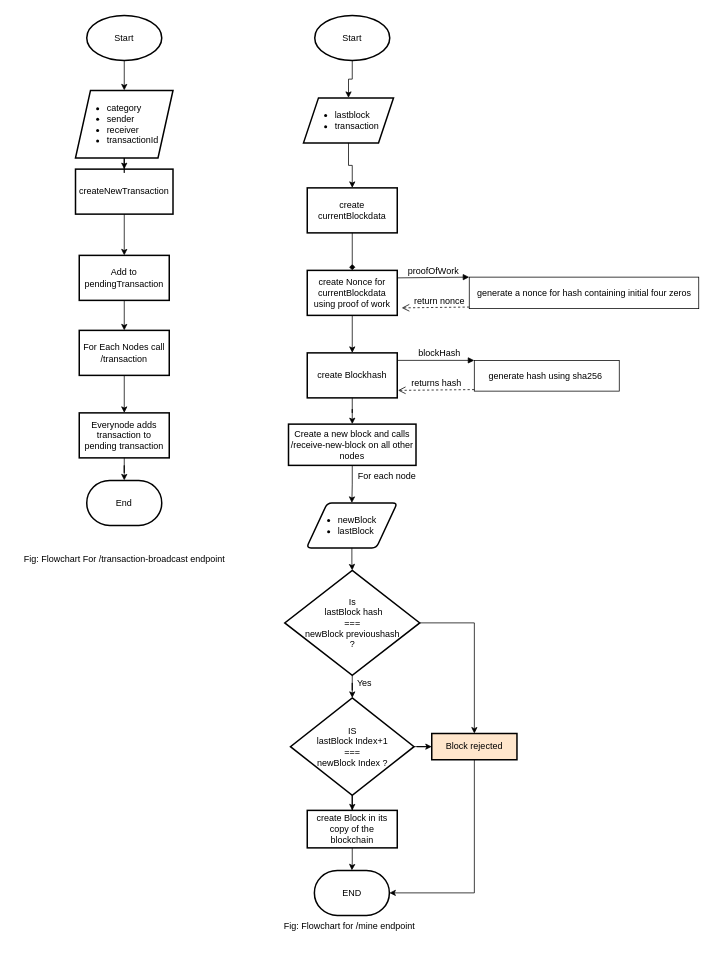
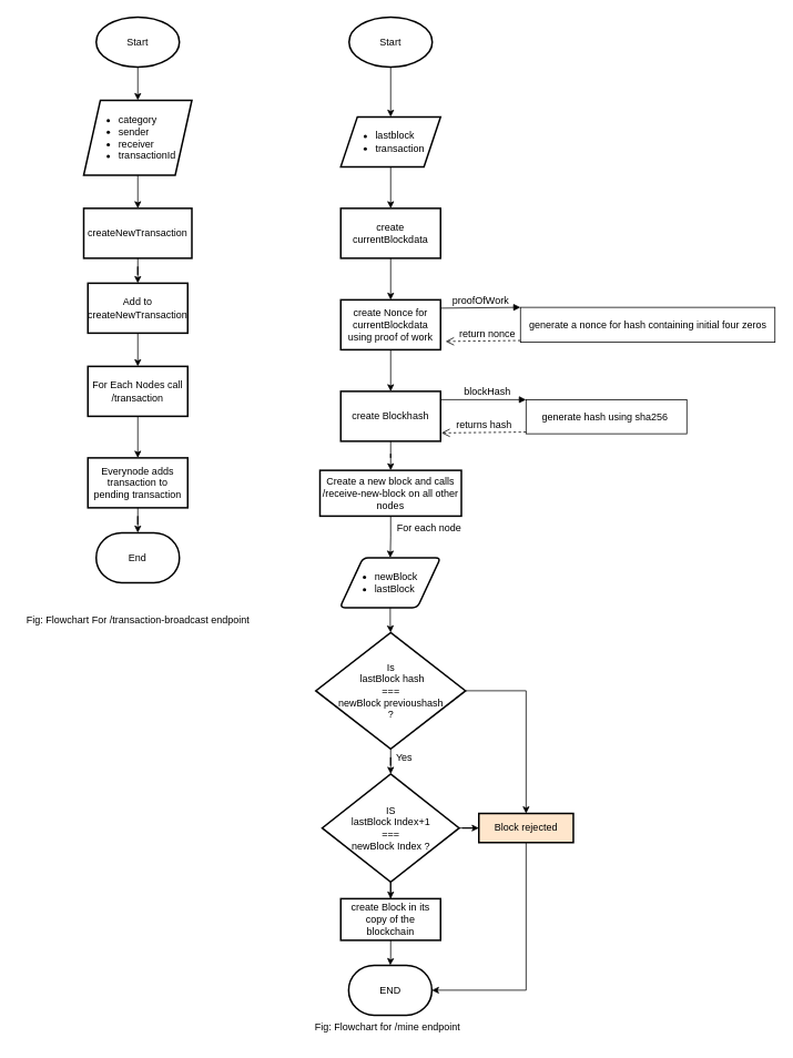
- <mxCell id="19" value="&lt;ul&gt;&lt;li&gt;lastblock&lt;/li&gt;&lt;li&gt;transaction&lt;/li&gt;&lt;/ul&gt;" style="shape=parallelogram;perimeter=parallelogramPerimeter;whiteSpace=wrap;html=1;fixedSize=1;align=left;strokeWidth=2;" parent="1" vertex="1"><mxGeometry x="404" y="130" width="120" height="60" as="geometry" /></mxCell>
+ <mxCell id="19" value="&lt;ul&gt;&lt;li&gt;lastblock&lt;/li&gt;&lt;li&gt;transaction&lt;/li&gt;&lt;/ul&gt;" style="shape=parallelogram;perimeter=parallelogramPerimeter;whiteSpace=wrap;html=1;fixedSize=1;align=left;strokeWidth=2;" parent="1" vertex="1"><mxGeometry x="409" y="140" width="120" height="60" as="geometry" /></mxCell>
- <mxCell id="4" value="createNewTransaction&lt;br&gt;" style="whiteSpace=wrap;html=1;strokeWidth=2;" parent="2" vertex="1"><mxGeometry x="55" y="205" width="130" height="60" as="geometry" /></mxCell>
+ <mxCell id="4" value="createNewTransaction&lt;br&gt;" style="whiteSpace=wrap;html=1;strokeWidth=2;" parent="2" vertex="1"><mxGeometry x="55" y="230" width="130" height="60" as="geometry" /></mxCell>
- <mxCell id="24" value="" style="edgeStyle=orthogonalEdgeStyle;rounded=0;orthogonalLoop=1;jettySize=auto;html=1;fontSize=12;endArrow=diamond;" parent="1" source="21" target="23" edge="1"><mxGeometry relative="1" as="geometry" /></mxCell>
+ <mxCell id="24" value="" style="edgeStyle=orthogonalEdgeStyle;rounded=0;orthogonalLoop=1;jettySize=auto;html=1;fontSize=12;" parent="1" source="21" target="23" edge="1"><mxGeometry relative="1" as="geometry" /></mxCell>
- <mxCell id="5" value="Add to pendingTransaction" style="whiteSpace=wrap;html=1;strokeWidth=2;" parent="2" vertex="1"><mxGeometry x="60" y="320" width="120" height="60" as="geometry" /></mxCell>
+ <mxCell id="5" value="Add to createNewTransaction" style="whiteSpace=wrap;html=1;strokeWidth=2;" parent="2" vertex="1"><mxGeometry x="60" y="320" width="120" height="60" as="geometry" /></mxCell>
